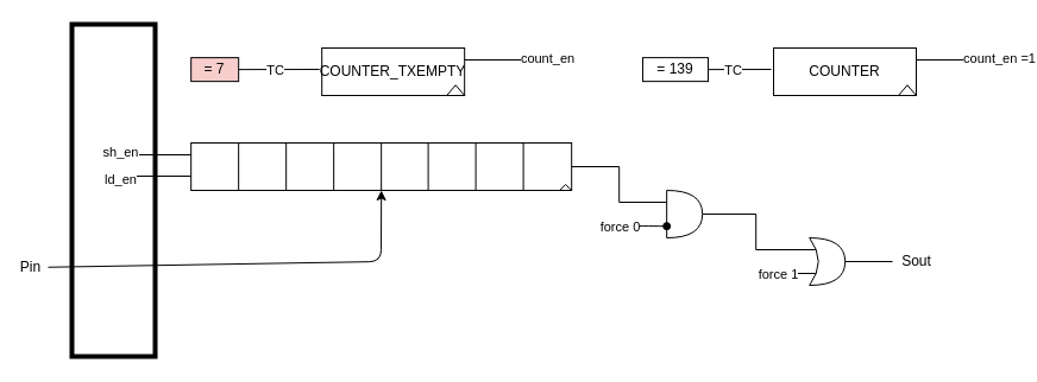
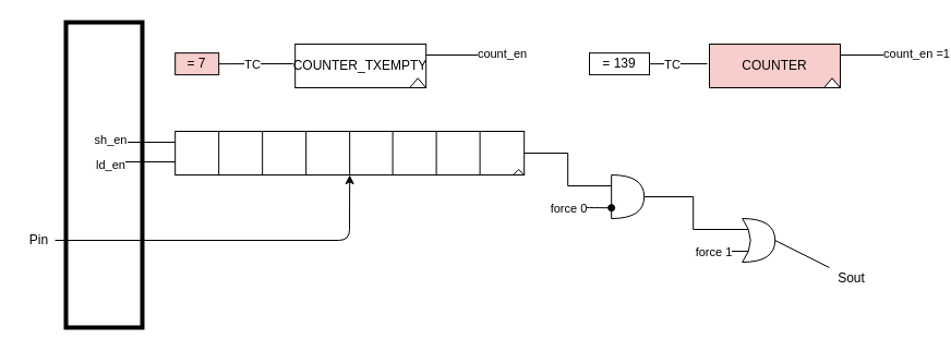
- <mxCell id="35" value="COUNTER" style="rounded=0;whiteSpace=wrap;html=1;" vertex="1" parent="1"><mxGeometry x="650" y="40" width="120" height="40" as="geometry" /></mxCell>
+ <mxCell id="35" value="COUNTER" style="rounded=0;whiteSpace=wrap;html=1;fillColor=#f8cecc;" vertex="1" parent="1"><mxGeometry x="650" y="40" width="120" height="40" as="geometry" /></mxCell>
- <mxCell id="32" value="Sout" style="text;html=1;align=center;verticalAlign=middle;resizable=0;points=[];autosize=1;" parent="1" vertex="1"><mxGeometry x="750" y="210" width="40" height="20" as="geometry" /></mxCell>
+ <mxCell id="32" value="Sout" style="text;html=1;align=center;verticalAlign=middle;resizable=0;points=[];autosize=1;" parent="1" vertex="1"><mxGeometry x="760" y="245" width="40" height="20" as="geometry" /></mxCell>
- <mxCell id="34" value="Pin" style="text;html=1;align=center;verticalAlign=middle;resizable=0;points=[];autosize=1;" parent="1" vertex="1"><mxGeometry x="10" y="215" width="30" height="20" as="geometry" /></mxCell>
+ <mxCell id="34" value="Pin" style="text;html=1;align=center;verticalAlign=middle;resizable=0;points=[];autosize=1;" parent="1" vertex="1"><mxGeometry x="20" y="210" width="30" height="20" as="geometry" /></mxCell>
